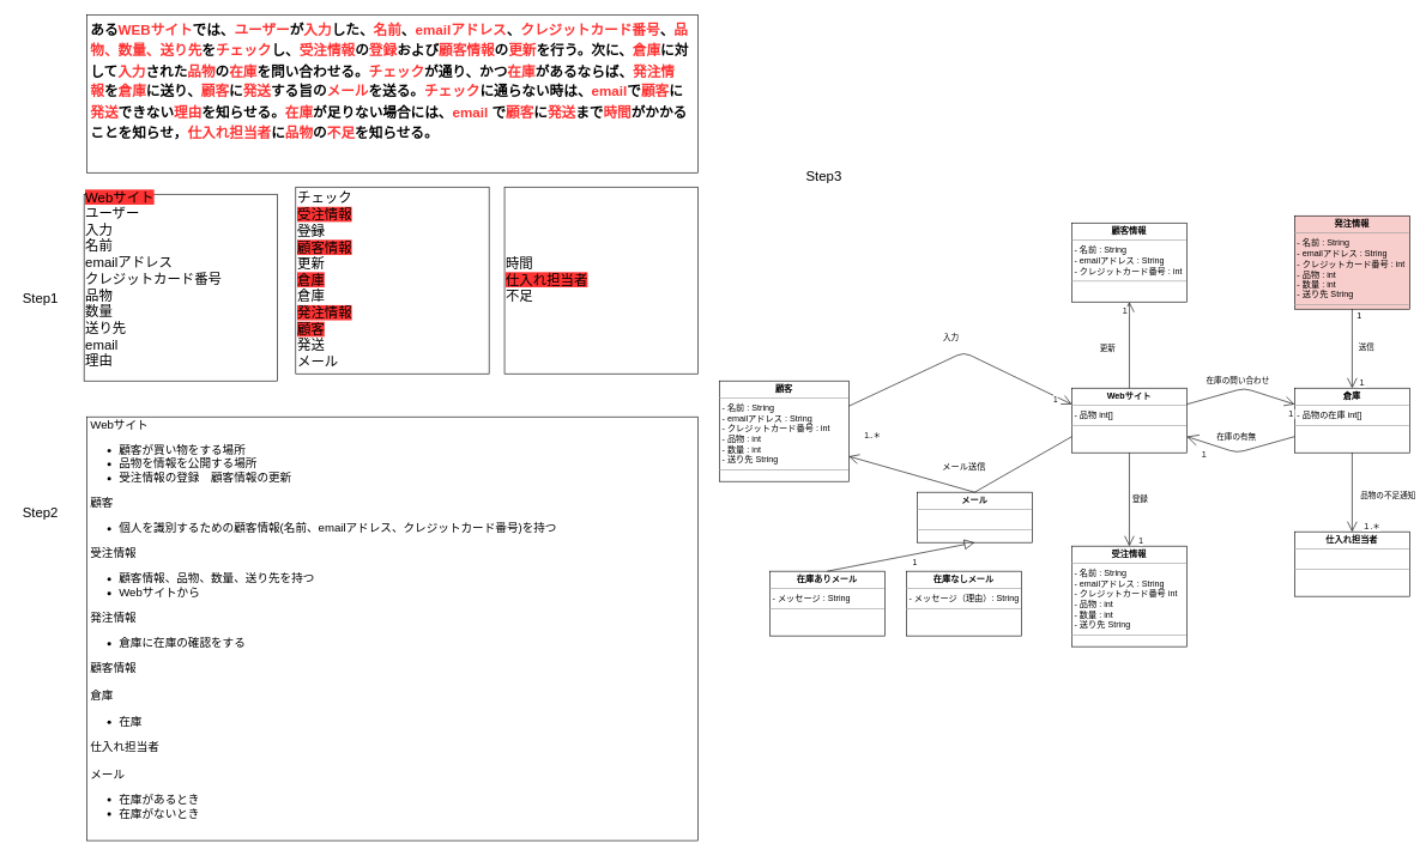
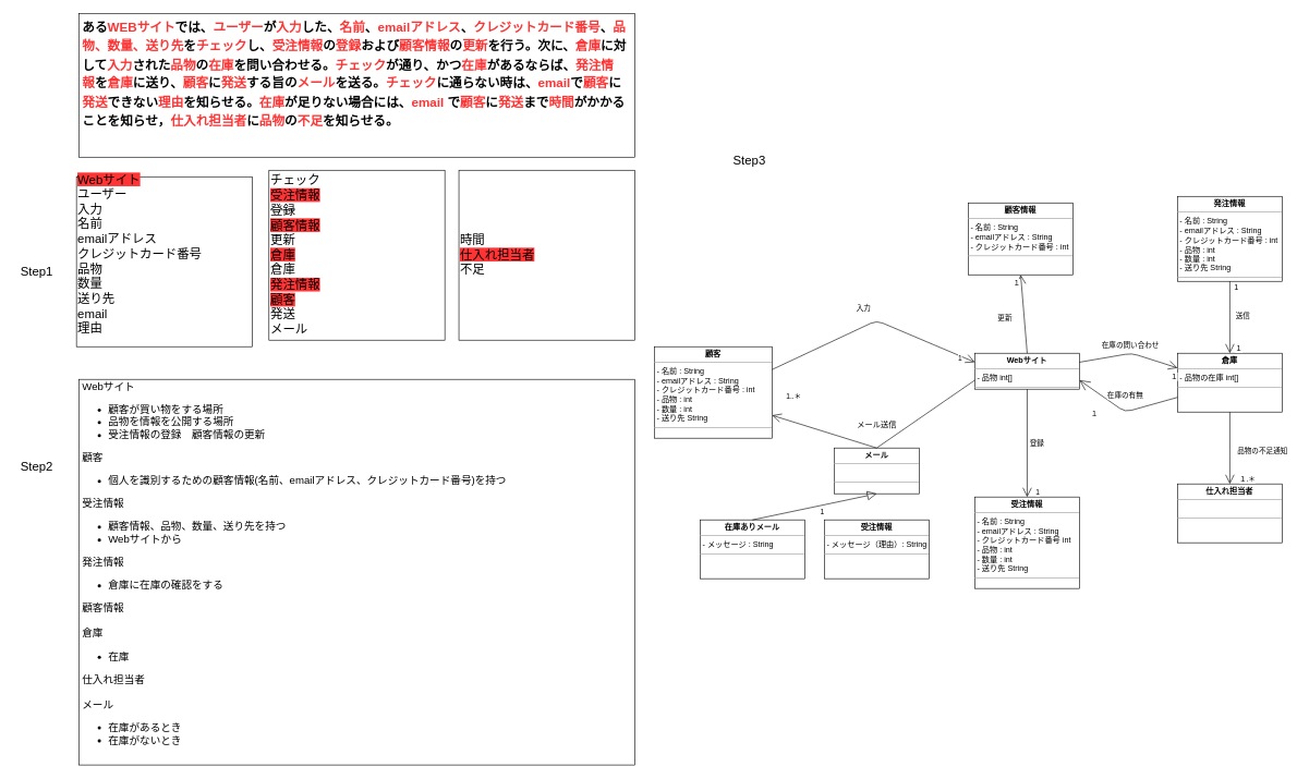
- <mxCell id="19" value="&lt;p style=&quot;margin: 0px ; margin-top: 4px ; text-align: center&quot;&gt;&lt;b&gt;顧客情報&lt;/b&gt;&lt;/p&gt;&lt;hr size=&quot;1&quot;&gt;&lt;p style=&quot;margin: 0px 0px 0px 4px&quot;&gt;- &lt;span&gt;名前 : String&lt;/span&gt;&lt;br&gt;&lt;/p&gt;&lt;p style=&quot;margin: 0px 0px 0px 4px&quot;&gt;- emailアドレス : String&lt;/p&gt;&lt;p style=&quot;margin: 0px 0px 0px 4px&quot;&gt;- クレジットカード番号 : int&lt;/p&gt;&lt;hr size=&quot;1&quot;&gt;&lt;p style=&quot;margin: 0px ; margin-left: 4px&quot;&gt;&lt;br&gt;&lt;/p&gt;" style="verticalAlign=top;align=left;overflow=fill;fontSize=12;fontFamily=Helvetica;html=1;" parent="1" vertex="1"><mxGeometry x="1490.24" y="310" width="160" height="110" as="geometry" /></mxCell>
+ <mxCell id="19" value="&lt;p style=&quot;margin: 0px ; margin-top: 4px ; text-align: center&quot;&gt;&lt;b&gt;顧客情報&lt;/b&gt;&lt;/p&gt;&lt;hr size=&quot;1&quot;&gt;&lt;p style=&quot;margin: 0px 0px 0px 4px&quot;&gt;- &lt;span&gt;名前 : String&lt;/span&gt;&lt;br&gt;&lt;/p&gt;&lt;p style=&quot;margin: 0px 0px 0px 4px&quot;&gt;- emailアドレス : String&lt;/p&gt;&lt;p style=&quot;margin: 0px 0px 0px 4px&quot;&gt;- クレジットカード番号 : int&lt;/p&gt;&lt;hr size=&quot;1&quot;&gt;&lt;p style=&quot;margin: 0px ; margin-left: 4px&quot;&gt;&lt;br&gt;&lt;/p&gt;" style="verticalAlign=top;align=left;overflow=fill;fontSize=12;fontFamily=Helvetica;html=1;" parent="1" vertex="1"><mxGeometry x="1480.24" y="310" width="160" height="110" as="geometry" /></mxCell>
- <mxCell id="13" value="&lt;p style=&quot;margin: 0px ; margin-top: 4px ; text-align: center&quot;&gt;&lt;b&gt;発注情報&lt;/b&gt;&lt;/p&gt;&lt;hr size=&quot;1&quot;&gt;&lt;p style=&quot;margin: 0px 0px 0px 4px&quot;&gt;- 名前 : String&lt;/p&gt;&lt;p style=&quot;margin: 0px 0px 0px 4px&quot;&gt;- emailアドレス : String&lt;/p&gt;&lt;p style=&quot;margin: 0px 0px 0px 4px&quot;&gt;- クレジットカード番号 : int&lt;/p&gt;&lt;p style=&quot;margin: 0px 0px 0px 4px&quot;&gt;- 品物 : int&amp;nbsp;&lt;/p&gt;&lt;p style=&quot;margin: 0px 0px 0px 4px&quot;&gt;- 数量 : int&amp;nbsp;&lt;/p&gt;&lt;p style=&quot;margin: 0px 0px 0px 4px&quot;&gt;- 送り先 String&lt;/p&gt;&lt;hr size=&quot;1&quot;&gt;&lt;p style=&quot;margin: 0px ; margin-left: 4px&quot;&gt;&lt;br&gt;&lt;/p&gt;" style="verticalAlign=top;align=left;overflow=fill;fontSize=12;fontFamily=Helvetica;html=1;fillColor=#f8cecc;" parent="1" vertex="1"><mxGeometry x="1800.24" y="300" width="160" height="130" as="geometry" /></mxCell>
+ <mxCell id="13" value="&lt;p style=&quot;margin: 0px ; margin-top: 4px ; text-align: center&quot;&gt;&lt;b&gt;発注情報&lt;/b&gt;&lt;/p&gt;&lt;hr size=&quot;1&quot;&gt;&lt;p style=&quot;margin: 0px 0px 0px 4px&quot;&gt;- 名前 : String&lt;/p&gt;&lt;p style=&quot;margin: 0px 0px 0px 4px&quot;&gt;- emailアドレス : String&lt;/p&gt;&lt;p style=&quot;margin: 0px 0px 0px 4px&quot;&gt;- クレジットカード番号 : int&lt;/p&gt;&lt;p style=&quot;margin: 0px 0px 0px 4px&quot;&gt;- 品物 : int&amp;nbsp;&lt;/p&gt;&lt;p style=&quot;margin: 0px 0px 0px 4px&quot;&gt;- 数量 : int&amp;nbsp;&lt;/p&gt;&lt;p style=&quot;margin: 0px 0px 0px 4px&quot;&gt;- 送り先 String&lt;/p&gt;&lt;hr size=&quot;1&quot;&gt;&lt;p style=&quot;margin: 0px ; margin-left: 4px&quot;&gt;&lt;br&gt;&lt;/p&gt;" style="verticalAlign=top;align=left;overflow=fill;fontSize=12;fontFamily=Helvetica;html=1;" parent="1" vertex="1"><mxGeometry x="1800.24" y="300" width="160" height="130" as="geometry" /></mxCell>
- <mxCell id="10" value="&lt;p style=&quot;margin: 0px ; margin-top: 4px ; text-align: center&quot;&gt;&lt;b&gt;Webサイト&lt;/b&gt;&lt;/p&gt;&lt;hr size=&quot;1&quot;&gt;&lt;p style=&quot;margin: 0px ; margin-left: 4px&quot;&gt;- 品物 int[]&lt;/p&gt;&lt;hr size=&quot;1&quot;&gt;&lt;p style=&quot;margin: 0px ; margin-left: 4px&quot;&gt;&lt;br&gt;&lt;/p&gt;" style="verticalAlign=top;align=left;overflow=fill;fontSize=12;fontFamily=Helvetica;html=1;" parent="1" vertex="1"><mxGeometry x="1490.24" y="540" width="160" height="90" as="geometry" /></mxCell>
+ <mxCell id="10" value="&lt;p style=&quot;margin: 0px ; margin-top: 4px ; text-align: center&quot;&gt;&lt;b&gt;Webサイト&lt;/b&gt;&lt;/p&gt;&lt;hr size=&quot;1&quot;&gt;&lt;p style=&quot;margin: 0px ; margin-left: 4px&quot;&gt;- 品物 int[]&lt;/p&gt;&lt;hr size=&quot;1&quot;&gt;&lt;p style=&quot;margin: 0px ; margin-left: 4px&quot;&gt;&lt;br&gt;&lt;/p&gt;" style="verticalAlign=top;align=left;overflow=fill;fontSize=12;fontFamily=Helvetica;html=1;" parent="1" vertex="1"><mxGeometry x="1490.24" y="540" width="160" height="55" as="geometry" /></mxCell>
- <mxCell id="29" value="&lt;p style=&quot;margin: 0px ; margin-top: 4px ; text-align: center&quot;&gt;&lt;b&gt;メール&lt;/b&gt;&lt;/p&gt;&lt;hr size=&quot;1&quot;&gt;&lt;p style=&quot;margin: 0px ; margin-left: 4px&quot;&gt;&lt;br&gt;&lt;/p&gt;&lt;hr size=&quot;1&quot;&gt;&lt;p style=&quot;margin: 0px ; margin-left: 4px&quot;&gt;&lt;br&gt;&lt;/p&gt;" style="verticalAlign=top;align=left;overflow=fill;fontSize=12;fontFamily=Helvetica;html=1;" parent="1" vertex="1"><mxGeometry x="1275" y="685" width="160" height="70" as="geometry" /></mxCell>
+ <mxCell id="29" value="&lt;p style=&quot;margin: 0px ; margin-top: 4px ; text-align: center&quot;&gt;&lt;b&gt;メール&lt;/b&gt;&lt;/p&gt;&lt;hr size=&quot;1&quot;&gt;&lt;p style=&quot;margin: 0px ; margin-left: 4px&quot;&gt;&lt;br&gt;&lt;/p&gt;&lt;hr size=&quot;1&quot;&gt;&lt;p style=&quot;margin: 0px ; margin-left: 4px&quot;&gt;&lt;br&gt;&lt;/p&gt;" style="verticalAlign=top;align=left;overflow=fill;fontSize=12;fontFamily=Helvetica;html=1;" parent="1" vertex="1"><mxGeometry x="1275" y="685" width="130" height="70" as="geometry" /></mxCell>
- <mxCell id="28" value="&lt;p style=&quot;margin: 0px ; margin-top: 4px ; text-align: center&quot;&gt;&lt;b&gt;在庫なしメール&lt;/b&gt;&lt;/p&gt;&lt;hr size=&quot;1&quot;&gt;&lt;p style=&quot;margin: 0px ; margin-left: 4px&quot;&gt;- メッセージ（理由）: String&lt;/p&gt;&lt;hr size=&quot;1&quot;&gt;&lt;p style=&quot;margin: 0px ; margin-left: 4px&quot;&gt;&lt;br&gt;&lt;/p&gt;" style="verticalAlign=top;align=left;overflow=fill;fontSize=12;fontFamily=Helvetica;html=1;" parent="1" vertex="1"><mxGeometry x="1260" y="795" width="160" height="90" as="geometry" /></mxCell>
+ <mxCell id="28" value="&lt;p style=&quot;margin: 0px ; margin-top: 4px ; text-align: center&quot;&gt;&lt;b&gt;受注情報&lt;/b&gt;&lt;/p&gt;&lt;hr size=&quot;1&quot;&gt;&lt;p style=&quot;margin: 0px ; margin-left: 4px&quot;&gt;- メッセージ（理由）: String&lt;/p&gt;&lt;hr size=&quot;1&quot;&gt;&lt;p style=&quot;margin: 0px ; margin-left: 4px&quot;&gt;&lt;br&gt;&lt;/p&gt;" style="verticalAlign=top;align=left;overflow=fill;fontSize=12;fontFamily=Helvetica;html=1;" parent="1" vertex="1"><mxGeometry x="1260" y="795" width="160" height="90" as="geometry" /></mxCell>
